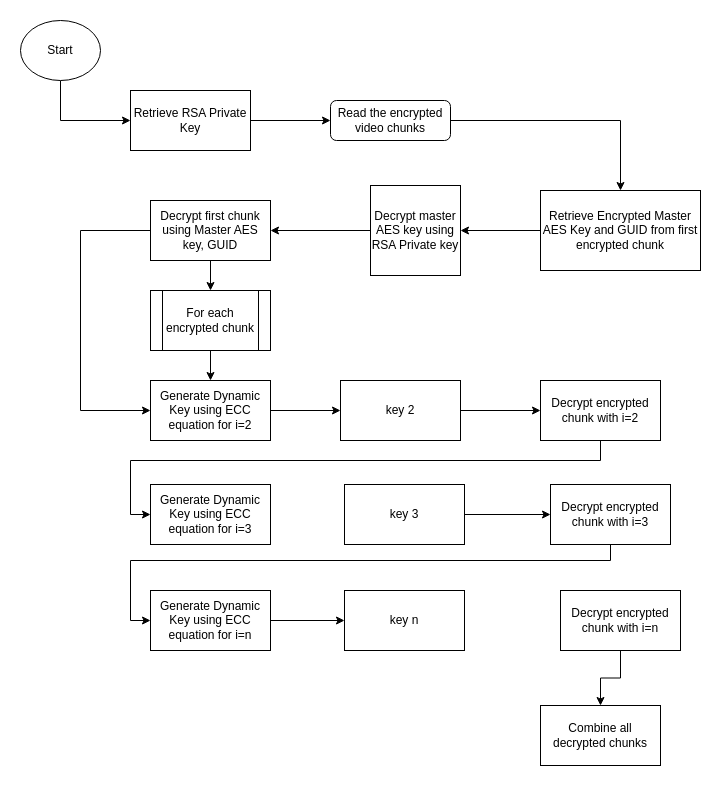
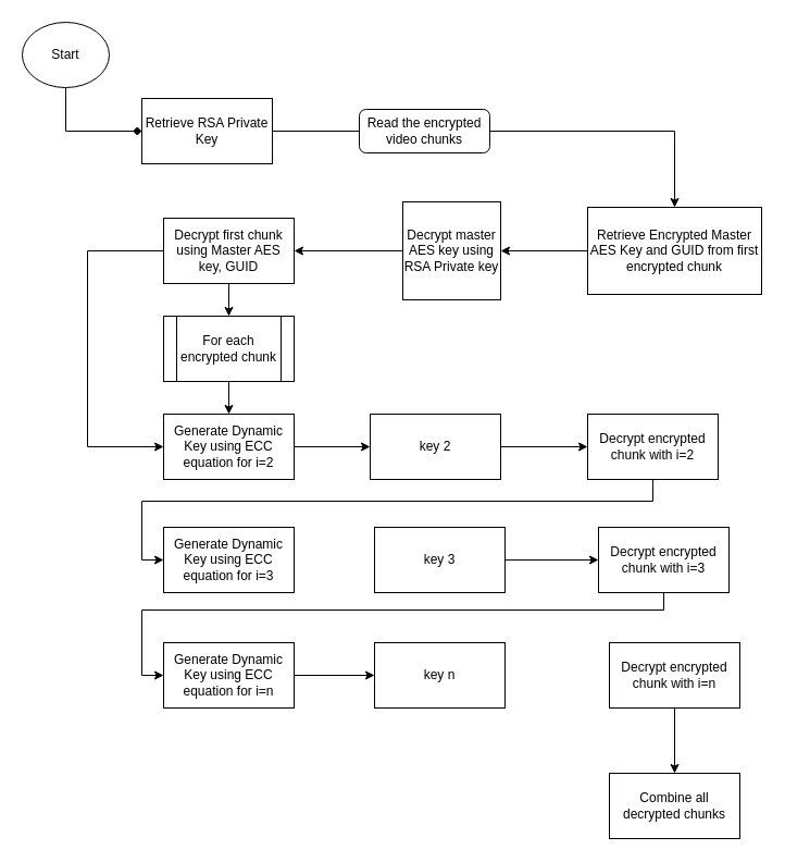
- <mxCell id="4" style="edgeStyle=orthogonalEdgeStyle;rounded=0;orthogonalLoop=1;jettySize=auto;html=1;exitX=0.5;exitY=1;exitDx=0;exitDy=0;entryX=0;entryY=0.5;entryDx=0;entryDy=0;" edge="1" parent="1" source="5" target="9"><mxGeometry relative="1" as="geometry" /></mxCell>
+ <mxCell id="4" style="edgeStyle=orthogonalEdgeStyle;rounded=0;orthogonalLoop=1;jettySize=auto;html=1;exitX=0.5;exitY=1;exitDx=0;exitDy=0;entryX=0;entryY=0.5;entryDx=0;entryDy=0;endArrow=diamond;" edge="1" parent="1" source="5" target="9"><mxGeometry relative="1" as="geometry" /></mxCell>
- <mxCell id="8" style="edgeStyle=orthogonalEdgeStyle;rounded=0;orthogonalLoop=1;jettySize=auto;html=1;exitX=1;exitY=0.5;exitDx=0;exitDy=0;" edge="1" parent="1" source="9" target="3"><mxGeometry relative="1" as="geometry" /></mxCell>
+ <mxCell id="8" style="edgeStyle=orthogonalEdgeStyle;rounded=0;orthogonalLoop=1;jettySize=auto;html=1;exitX=1;exitY=0.5;exitDx=0;exitDy=0;endArrow=none;" edge="1" parent="1" source="9" target="3"><mxGeometry relative="1" as="geometry" /></mxCell>
- <mxCell id="33" value="Combine all decrypted chunks" style="rounded=0;whiteSpace=wrap;html=1;" vertex="1" parent="1"><mxGeometry x="540" y="705" width="120" height="60" as="geometry" /></mxCell>
+ <mxCell id="33" value="Combine all decrypted chunks" style="rounded=0;whiteSpace=wrap;html=1;" vertex="1" parent="1"><mxGeometry x="560" y="710" width="120" height="60" as="geometry" /></mxCell>
